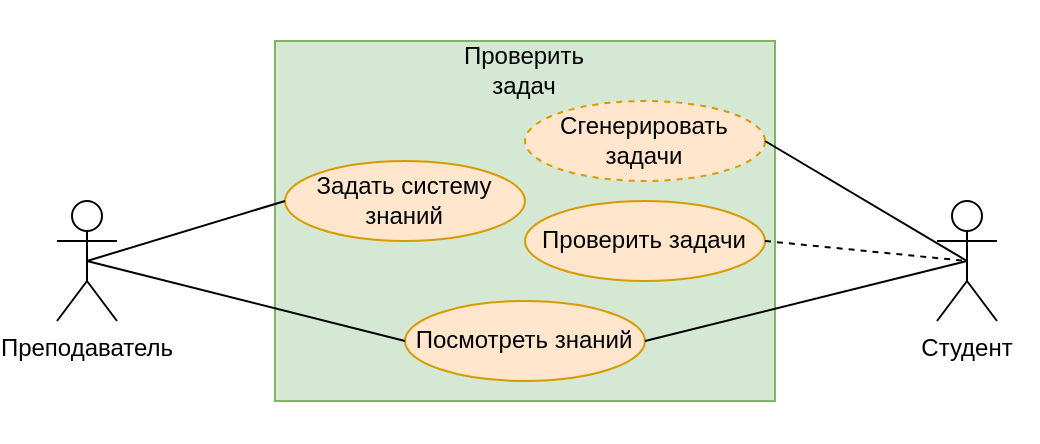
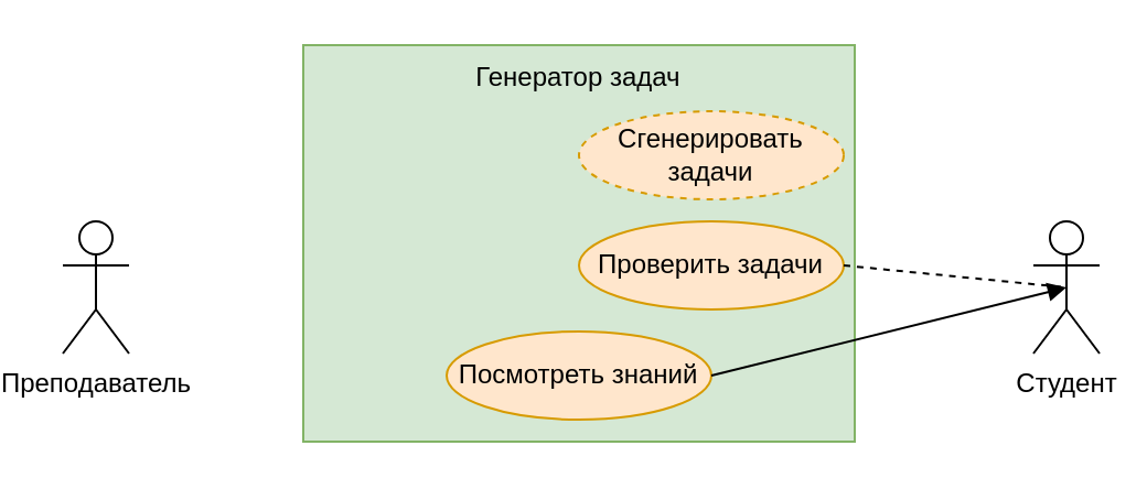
- <mxCell id="9" value="Проверить задач" style="text;html=1;align=center;verticalAlign=middle;whiteSpace=wrap;rounded=0;" vertex="1" parent="1"><mxGeometry x="206" y="20" width="96" height="30" as="geometry" /></mxCell>
+ <mxCell id="9" value="Генератор задач" style="text;html=1;align=center;verticalAlign=middle;whiteSpace=wrap;rounded=0;" vertex="1" parent="1"><mxGeometry x="206" y="20" width="96" height="30" as="geometry" /></mxCell>
- <mxCell id="14" value="" style="endArrow=none;html=1;rounded=0;exitX=1;exitY=0.5;exitDx=0;exitDy=0;entryX=0.5;entryY=0.5;entryDx=0;entryDy=0;entryPerimeter=0;" edge="1" parent="1" source="5" target="4"><mxGeometry width="50" height="50" relative="1" as="geometry"><mxPoint x="384" y="130" as="sourcePoint" /><mxPoint x="485" y="140" as="targetPoint" /></mxGeometry></mxCell>
- <mxCell id="8" value="Задать систему знаний" style="ellipse;whiteSpace=wrap;html=1;fillColor=#ffe6cc;strokeColor=#d79b00;" vertex="1" parent="1"><mxGeometry x="134" y="80" width="120" height="40" as="geometry" /></mxCell>
- <mxCell id="10" value="" style="endArrow=none;html=1;rounded=0;exitX=0.5;exitY=0.5;exitDx=0;exitDy=0;exitPerimeter=0;entryX=0;entryY=0.5;entryDx=0;entryDy=0;" edge="1" parent="1" source="3" target="8"><mxGeometry width="50" height="50" relative="1" as="geometry"><mxPoint x="140" y="230" as="sourcePoint" /><mxPoint x="190" y="180" as="targetPoint" /></mxGeometry></mxCell>
- <mxCell id="12" value="" style="endArrow=none;html=1;rounded=0;exitX=1;exitY=0.5;exitDx=0;exitDy=0;entryX=0.5;entryY=0.5;entryDx=0;entryDy=0;entryPerimeter=0;" edge="1" parent="1" source="6" target="4"><mxGeometry width="50" height="50" relative="1" as="geometry"><mxPoint x="45" y="140" as="sourcePoint" /><mxPoint x="204" y="180" as="targetPoint" /></mxGeometry></mxCell>
+ <mxCell id="12" value="" style="endArrow=block;html=1;rounded=0;exitX=1;exitY=0.5;exitDx=0;exitDy=0;entryX=0.5;entryY=0.5;entryDx=0;entryDy=0;entryPerimeter=0;" edge="1" parent="1" source="6" target="4"><mxGeometry width="50" height="50" relative="1" as="geometry"><mxPoint x="45" y="140" as="sourcePoint" /><mxPoint x="204" y="180" as="targetPoint" /></mxGeometry></mxCell>
- <mxCell id="11" value="" style="endArrow=none;html=1;rounded=0;exitX=0.5;exitY=0.5;exitDx=0;exitDy=0;exitPerimeter=0;entryX=0;entryY=0.5;entryDx=0;entryDy=0;" edge="1" parent="1" source="3" target="6"><mxGeometry width="50" height="50" relative="1" as="geometry"><mxPoint x="45" y="140" as="sourcePoint" /><mxPoint x="144" y="110" as="targetPoint" /></mxGeometry></mxCell>
